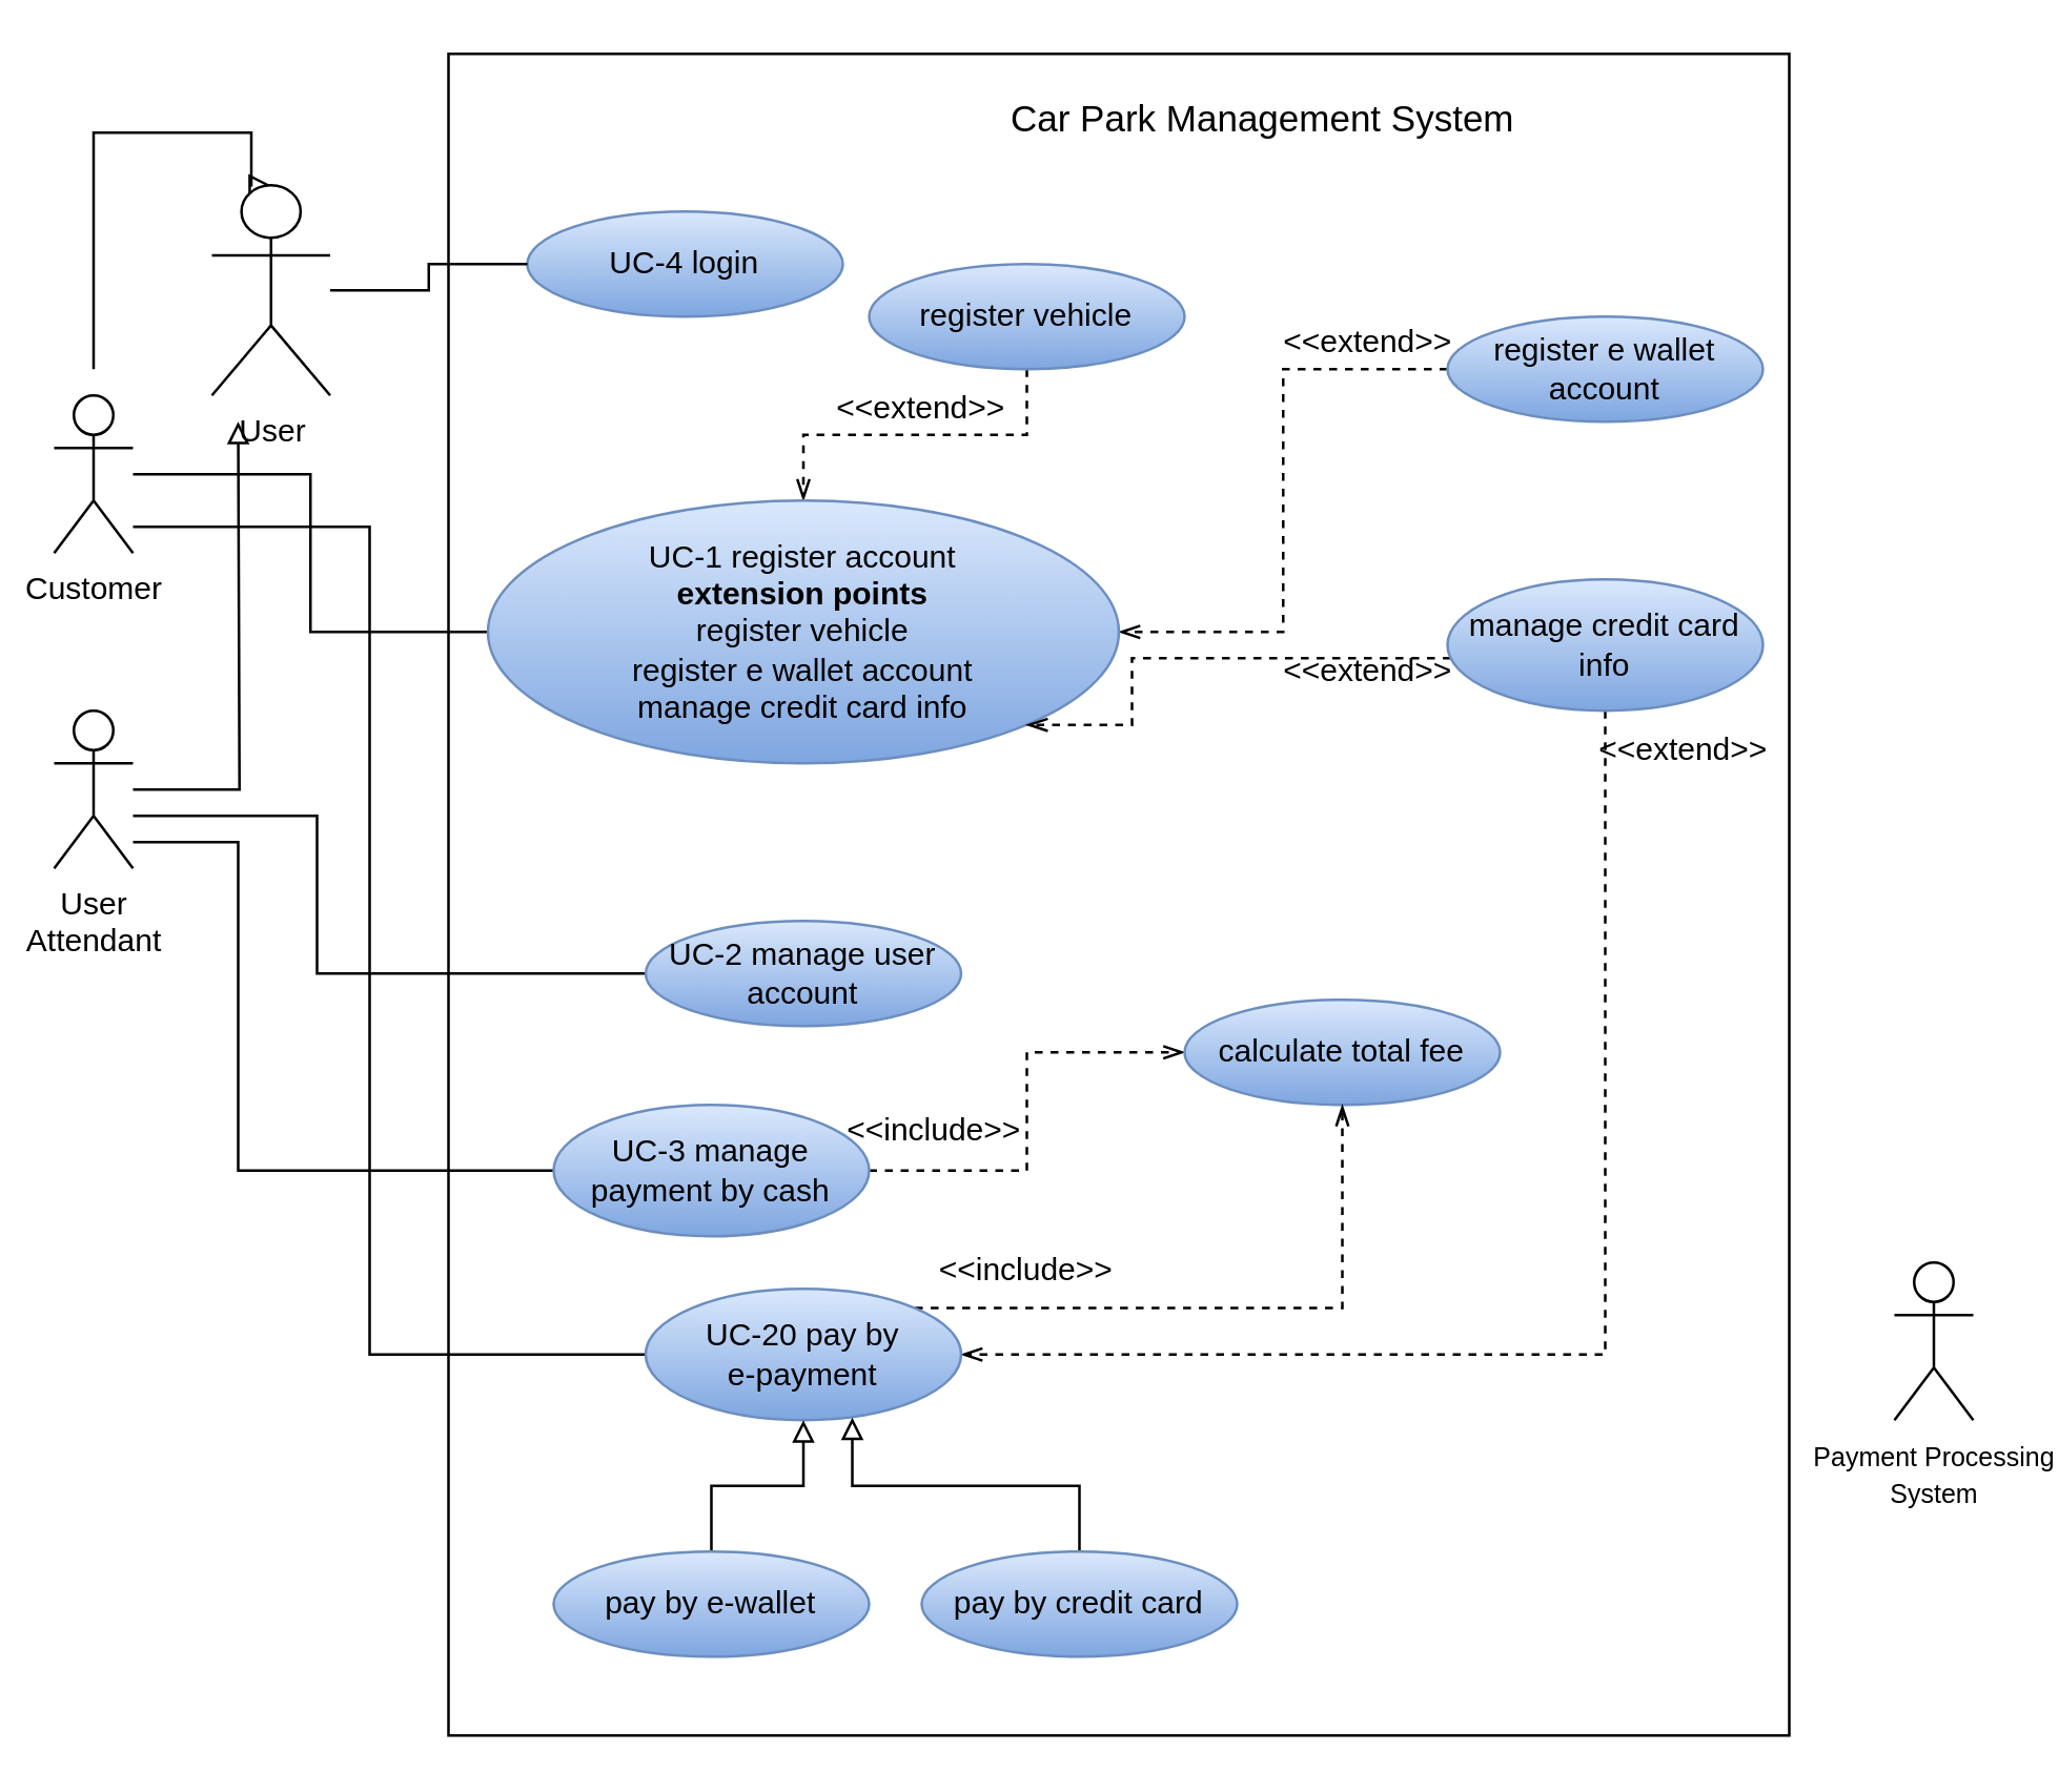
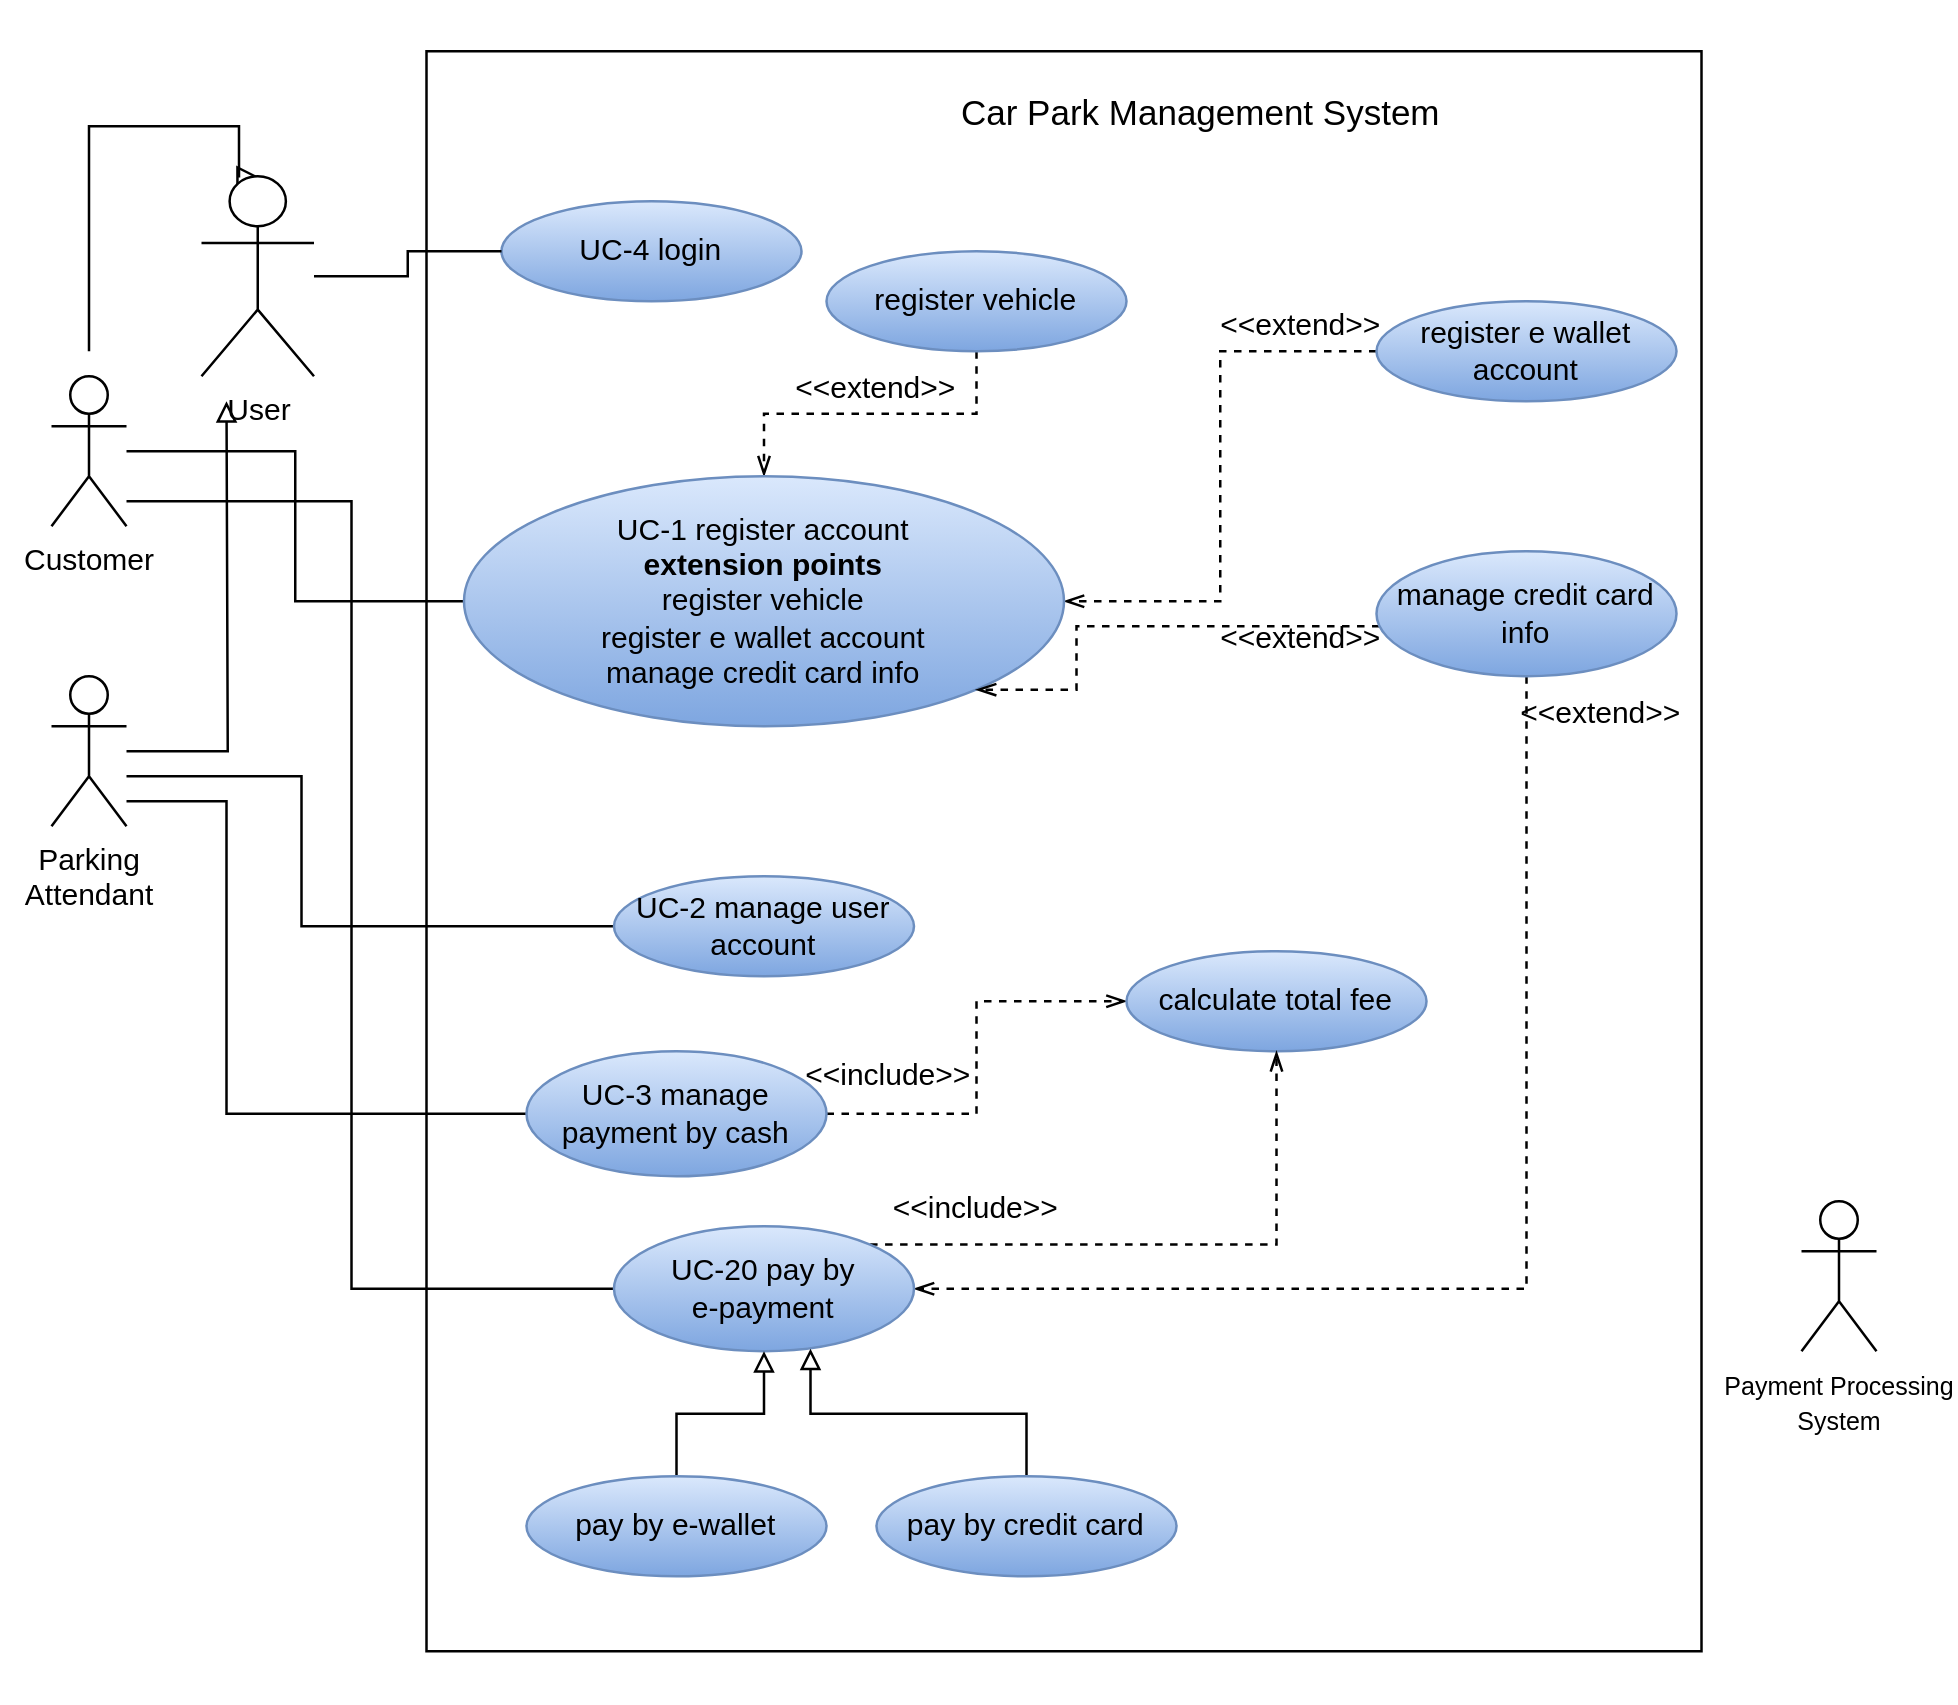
- <mxCell id="8" value="User &lt;br&gt;Attendant" style="shape=umlActor;verticalLabelPosition=bottom;verticalAlign=top;html=1;outlineConnect=0;" vertex="1" parent="1"><mxGeometry x="20" y="270" width="30" height="60" as="geometry" /></mxCell>
+ <mxCell id="8" value="Parking &lt;br&gt;Attendant" style="shape=umlActor;verticalLabelPosition=bottom;verticalAlign=top;html=1;outlineConnect=0;" vertex="1" parent="1"><mxGeometry x="20" y="270" width="30" height="60" as="geometry" /></mxCell>
